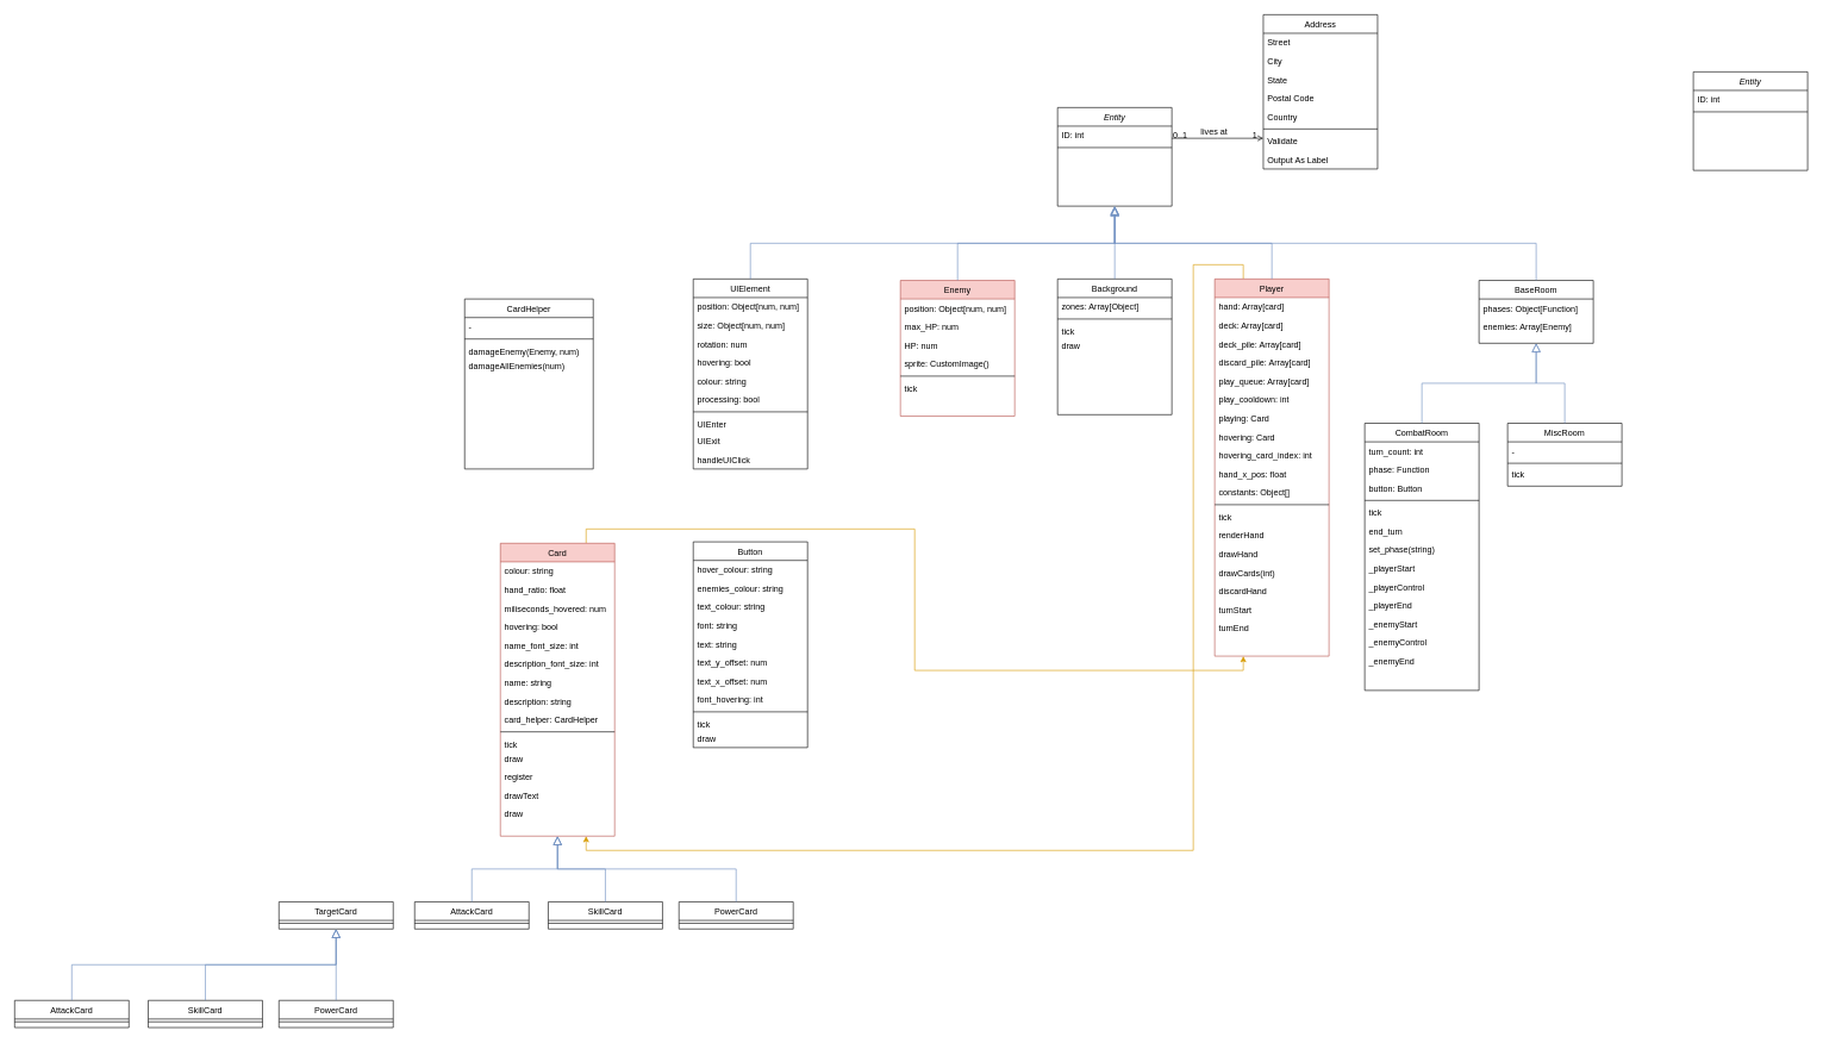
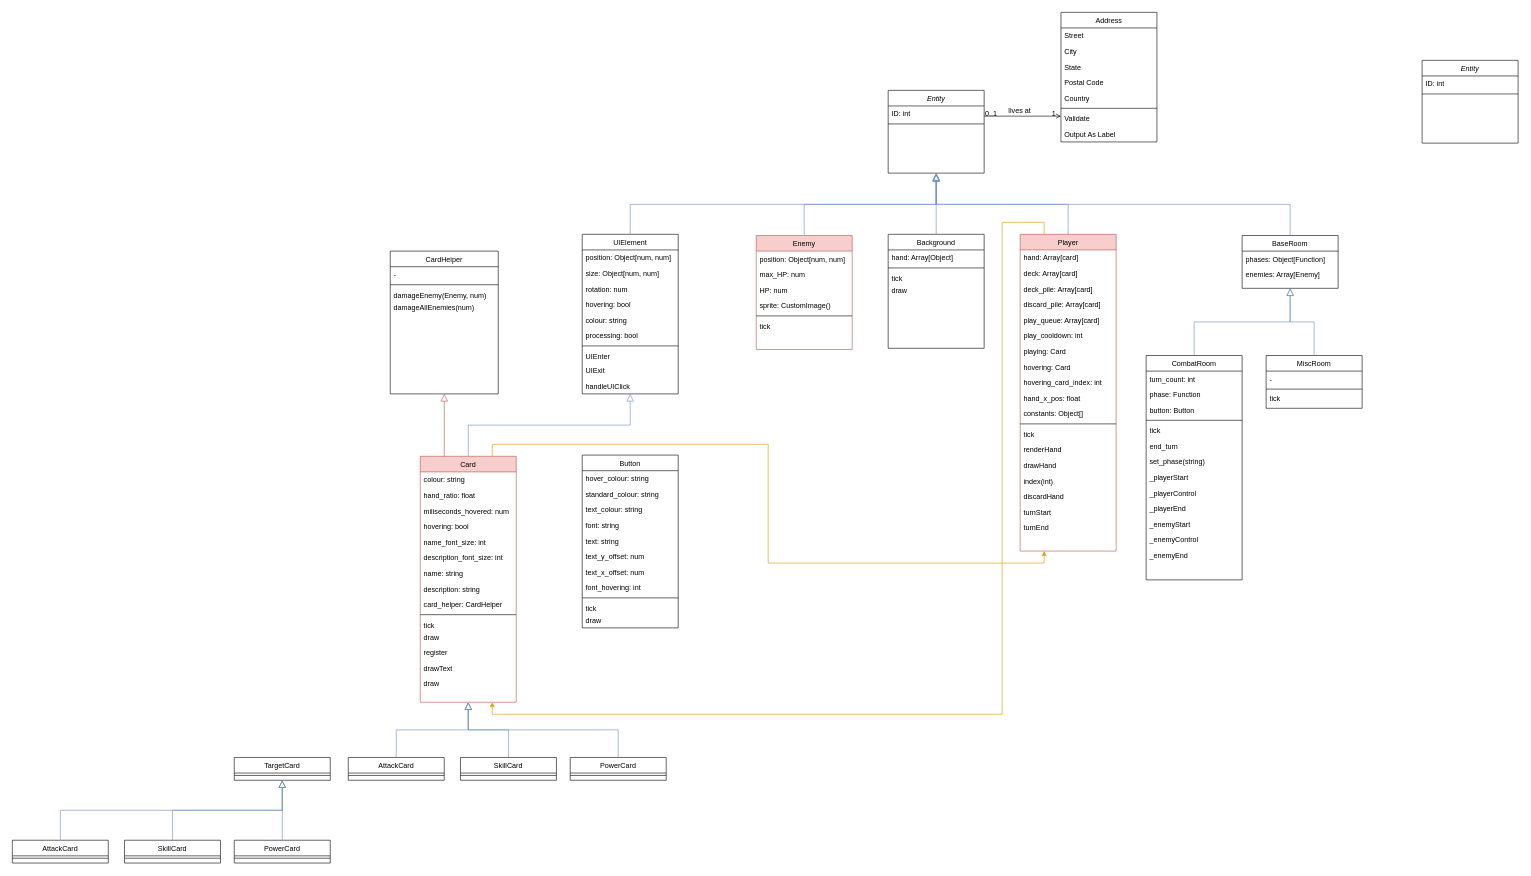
- <mxCell id="13" value="zones: Array[Object]" style="text;align=left;verticalAlign=top;spacingLeft=4;spacingRight=4;overflow=hidden;rotatable=0;points=[[0,0.5],[1,0.5]];portConstraint=eastwest;" parent="12" vertex="1"><mxGeometry y="26" width="160" height="26" as="geometry" /></mxCell>
+ <mxCell id="13" value="hand: Array[Object]" style="text;align=left;verticalAlign=top;spacingLeft=4;spacingRight=4;overflow=hidden;rotatable=0;points=[[0,0.5],[1,0.5]];portConstraint=eastwest;" parent="12" vertex="1"><mxGeometry y="26" width="160" height="26" as="geometry" /></mxCell>
+ <mxCell id="122" value="" style="endArrow=block;endSize=10;endFill=0;shadow=0;strokeWidth=1;rounded=0;curved=0;edgeStyle=elbowEdgeStyle;elbow=vertical;fillColor=#dae8fc;strokeColor=#6c8ebf;" parent="1" source="106" target="91" edge="1"><mxGeometry width="160" relative="1" as="geometry"><mxPoint x="680" y="765" as="sourcePoint" /><mxPoint x="780" y="650" as="targetPoint" /></mxGeometry></mxCell>
+ <mxCell id="128" value="" style="endArrow=block;endSize=10;endFill=0;shadow=0;strokeWidth=1;rounded=0;curved=0;edgeStyle=elbowEdgeStyle;elbow=vertical;exitX=0.25;exitY=0;exitDx=0;exitDy=0;entryX=0.5;entryY=1;entryDx=0;entryDy=0;fillColor=#f8cecc;strokeColor=#b85450;" parent="1" source="106" target="123" edge="1"><mxGeometry width="160" relative="1" as="geometry"><mxPoint x="610" y="752" as="sourcePoint" /><mxPoint x="790" y="520" as="targetPoint" /></mxGeometry></mxCell>
- <mxCell id="48" value="drawCards(int)" style="text;align=left;verticalAlign=top;spacingLeft=4;spacingRight=4;overflow=hidden;rotatable=0;points=[[0,0.5],[1,0.5]];portConstraint=eastwest;" parent="32" vertex="1"><mxGeometry y="398" width="160" height="26" as="geometry" /></mxCell>
+ <mxCell id="48" value="index(int)" style="text;align=left;verticalAlign=top;spacingLeft=4;spacingRight=4;overflow=hidden;rotatable=0;points=[[0,0.5],[1,0.5]];portConstraint=eastwest;" parent="32" vertex="1"><mxGeometry y="398" width="160" height="26" as="geometry" /></mxCell>
- <mxCell id="95" value="enemies_colour: string" style="text;align=left;verticalAlign=top;spacingLeft=4;spacingRight=4;overflow=hidden;rotatable=0;points=[[0,0.5],[1,0.5]];portConstraint=eastwest;" parent="93" vertex="1"><mxGeometry y="52" width="160" height="26" as="geometry" /></mxCell>
+ <mxCell id="95" value="standard_colour: string" style="text;align=left;verticalAlign=top;spacingLeft=4;spacingRight=4;overflow=hidden;rotatable=0;points=[[0,0.5],[1,0.5]];portConstraint=eastwest;" parent="93" vertex="1"><mxGeometry y="52" width="160" height="26" as="geometry" /></mxCell>
